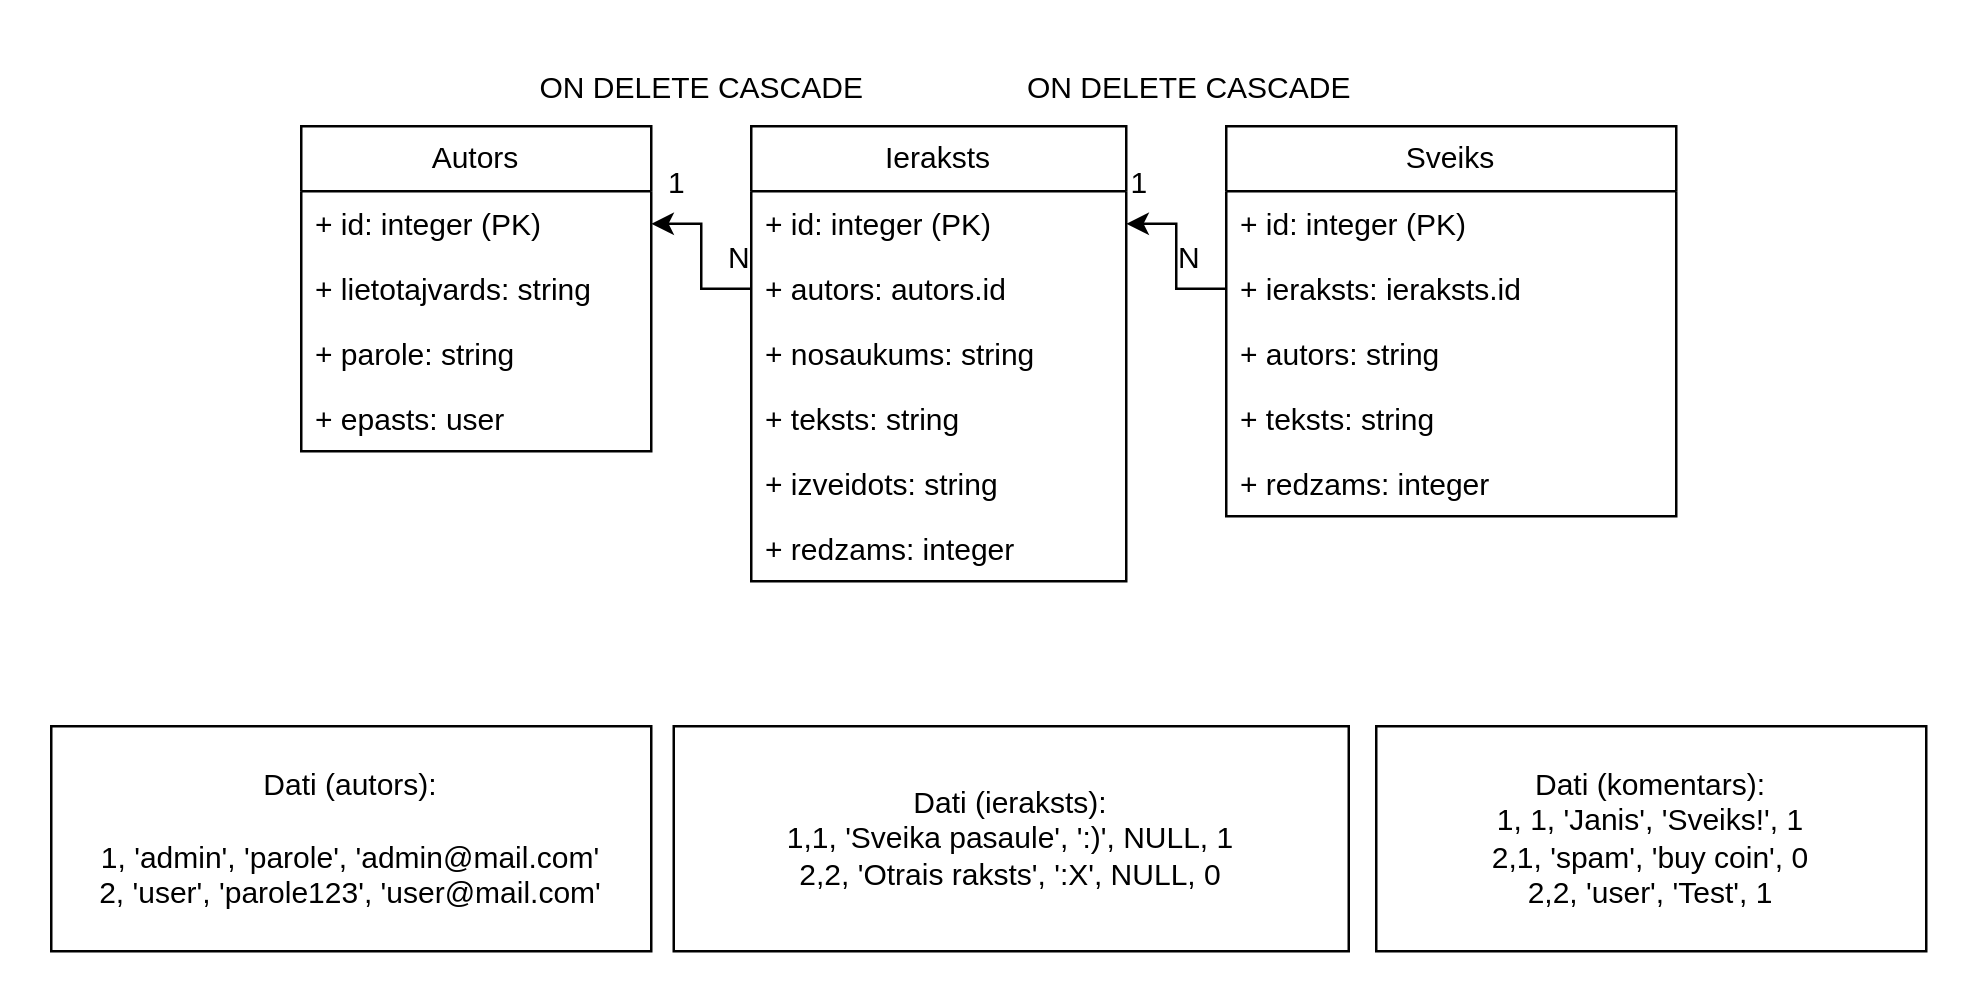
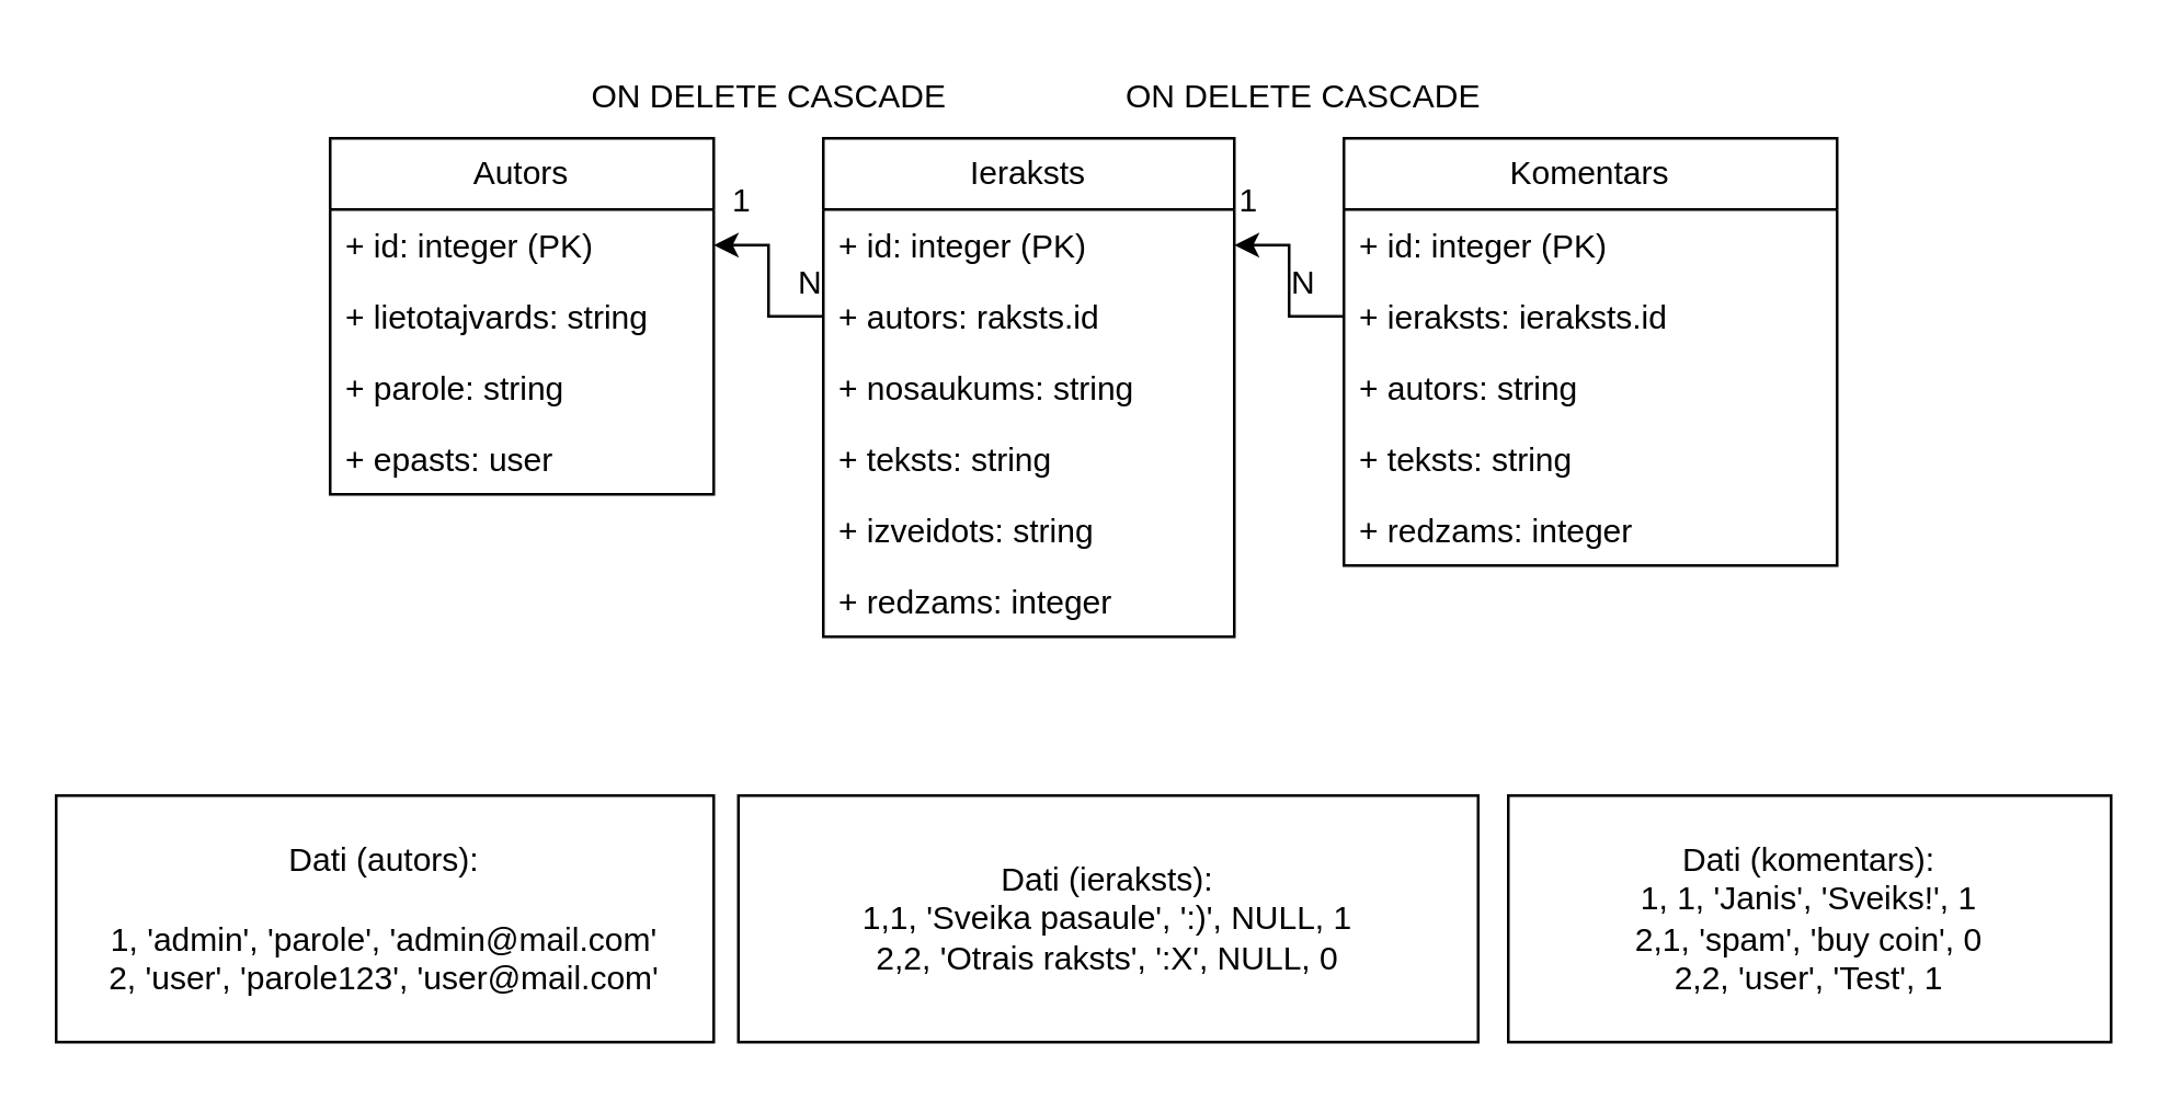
- <mxCell id="15" value="Sveiks" style="swimlane;fontStyle=0;childLayout=stackLayout;horizontal=1;startSize=26;fillColor=none;horizontalStack=0;resizeParent=1;resizeParentMax=0;resizeLast=0;collapsible=1;marginBottom=0;whiteSpace=wrap;html=1;" parent="1" vertex="1"><mxGeometry x="490" y="50" width="180" height="156" as="geometry" /></mxCell>
+ <mxCell id="15" value="Komentars" style="swimlane;fontStyle=0;childLayout=stackLayout;horizontal=1;startSize=26;fillColor=none;horizontalStack=0;resizeParent=1;resizeParentMax=0;resizeLast=0;collapsible=1;marginBottom=0;whiteSpace=wrap;html=1;" parent="1" vertex="1"><mxGeometry x="490" y="50" width="180" height="156" as="geometry" /></mxCell>
- <mxCell id="9" value="+ autors: autors.id" style="text;strokeColor=none;fillColor=none;align=left;verticalAlign=top;spacingLeft=4;spacingRight=4;overflow=hidden;rotatable=0;points=[[0,0.5],[1,0.5]];portConstraint=eastwest;whiteSpace=wrap;html=1;" parent="7" vertex="1"><mxGeometry y="52" width="150" height="26" as="geometry" /></mxCell>
+ <mxCell id="9" value="+ autors: raksts.id" style="text;strokeColor=none;fillColor=none;align=left;verticalAlign=top;spacingLeft=4;spacingRight=4;overflow=hidden;rotatable=0;points=[[0,0.5],[1,0.5]];portConstraint=eastwest;whiteSpace=wrap;html=1;" parent="7" vertex="1"><mxGeometry y="52" width="150" height="26" as="geometry" /></mxCell>
